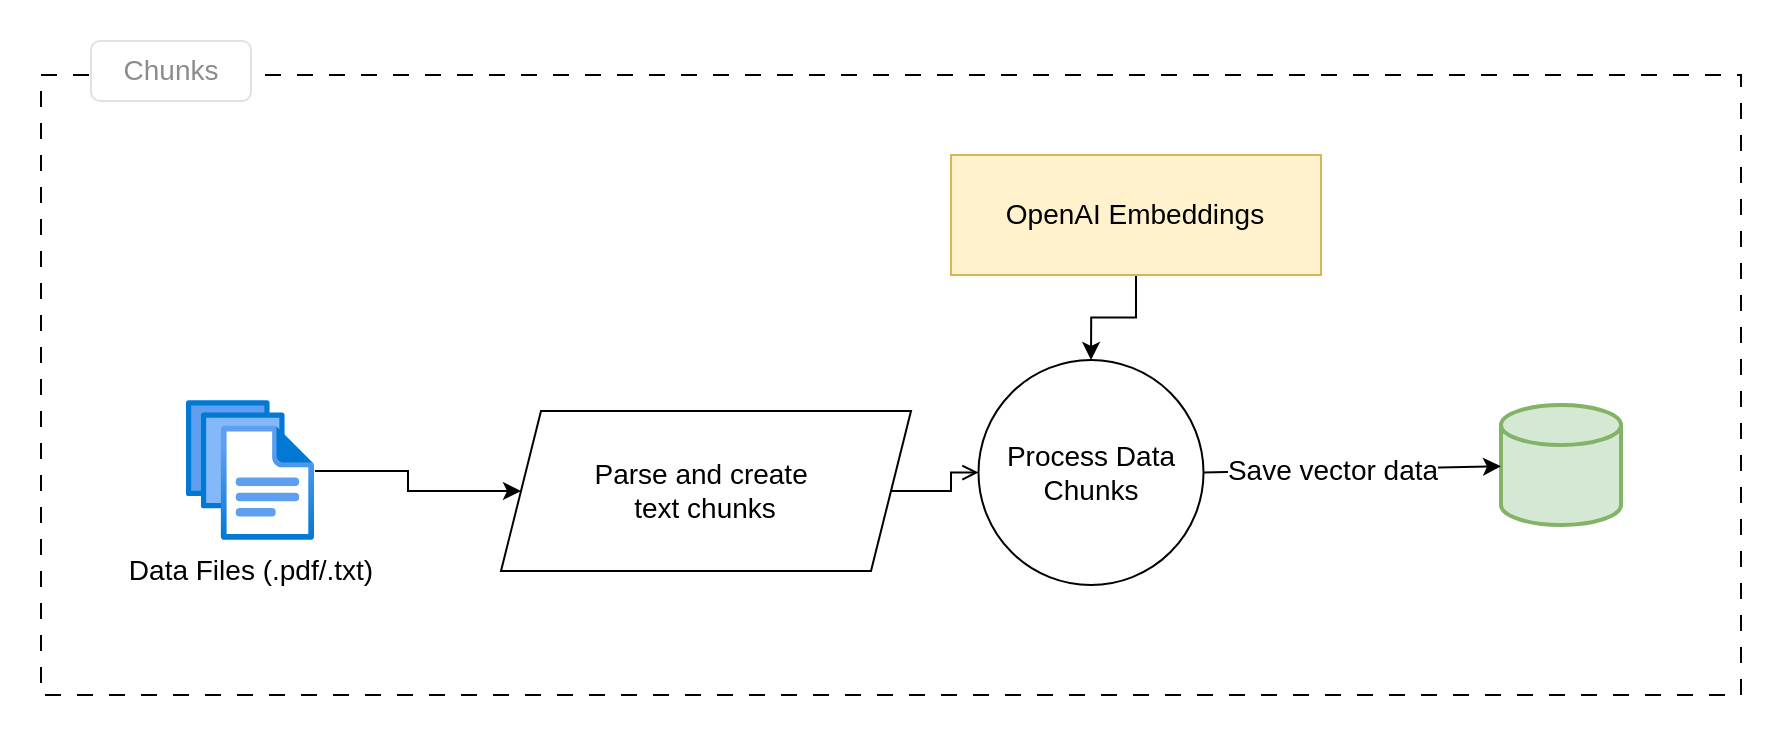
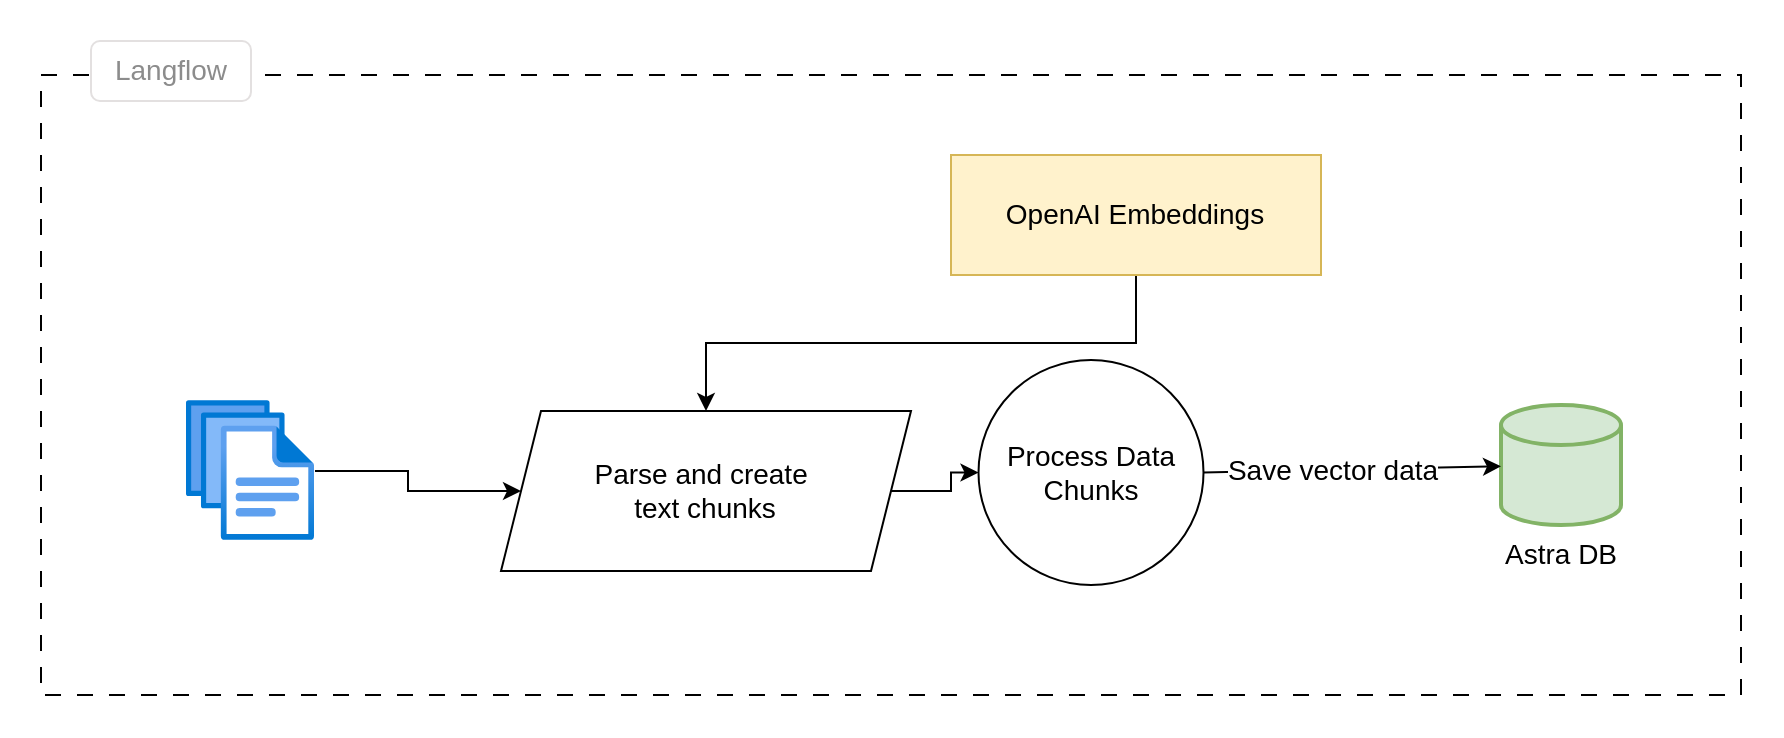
- <mxCell id="17" value="&lt;font color=&quot;#8c8c8c&quot;&gt;Chunks&lt;/font&gt;" style="text;html=1;align=center;verticalAlign=middle;resizable=0;points=[];autosize=1;rounded=1;fillColor=default;strokeColor=#E3E0E0;fontSize=14;" vertex="1" parent="1"><mxGeometry x="45" y="20" width="80" height="30" as="geometry" /></mxCell>
+ <mxCell id="17" value="&lt;font color=&quot;#8c8c8c&quot;&gt;Langflow&lt;/font&gt;" style="text;html=1;align=center;verticalAlign=middle;resizable=0;points=[];autosize=1;rounded=1;fillColor=default;strokeColor=#E3E0E0;fontSize=14;" vertex="1" parent="1"><mxGeometry x="45" y="20" width="80" height="30" as="geometry" /></mxCell>
- <mxCell id="12" style="edgeStyle=orthogonalEdgeStyle;rounded=0;orthogonalLoop=1;jettySize=auto;html=1;exitX=0.5;exitY=1;exitDx=0;exitDy=0;" edge="1" parent="1" source="13" target="16"><mxGeometry relative="1" as="geometry" /></mxCell>
+ <mxCell id="12" style="edgeStyle=orthogonalEdgeStyle;rounded=0;orthogonalLoop=1;jettySize=auto;html=1;exitX=0.5;exitY=1;exitDx=0;exitDy=0;" edge="1" parent="1" source="13" target="7"><mxGeometry relative="1" as="geometry" /></mxCell>
- <mxCell id="6" style="edgeStyle=orthogonalEdgeStyle;rounded=0;orthogonalLoop=1;jettySize=auto;html=1;exitX=1;exitY=0.5;exitDx=0;exitDy=0;entryX=0;entryY=0.5;entryDx=0;entryDy=0;endArrow=open;" edge="1" parent="1" source="7" target="16"><mxGeometry relative="1" as="geometry"><mxPoint x="640" y="231.778" as="targetPoint" /></mxGeometry></mxCell>
+ <mxCell id="6" style="edgeStyle=orthogonalEdgeStyle;rounded=0;orthogonalLoop=1;jettySize=auto;html=1;exitX=1;exitY=0.5;exitDx=0;exitDy=0;entryX=0;entryY=0.5;entryDx=0;entryDy=0;" edge="1" parent="1" source="7" target="16"><mxGeometry relative="1" as="geometry"><mxPoint x="640" y="231.778" as="targetPoint" /></mxGeometry></mxCell>
+ <mxCell id="11" value="&lt;font style=&quot;font-size: 14px;&quot;&gt;Astra DB&lt;/font&gt;" style="text;html=1;align=center;verticalAlign=middle;resizable=0;points=[];autosize=1;strokeColor=none;fillColor=none;" vertex="1" parent="9"><mxGeometry y="60" width="80" height="30" as="geometry" /></mxCell>
- <mxCell id="5" value="Data Files (.pdf/.txt)" style="text;html=1;align=center;verticalAlign=middle;resizable=0;points=[];autosize=1;strokeColor=none;fillColor=none;fontSize=14;" vertex="1" parent="3"><mxGeometry y="70" width="150" height="30" as="geometry" /></mxCell>
